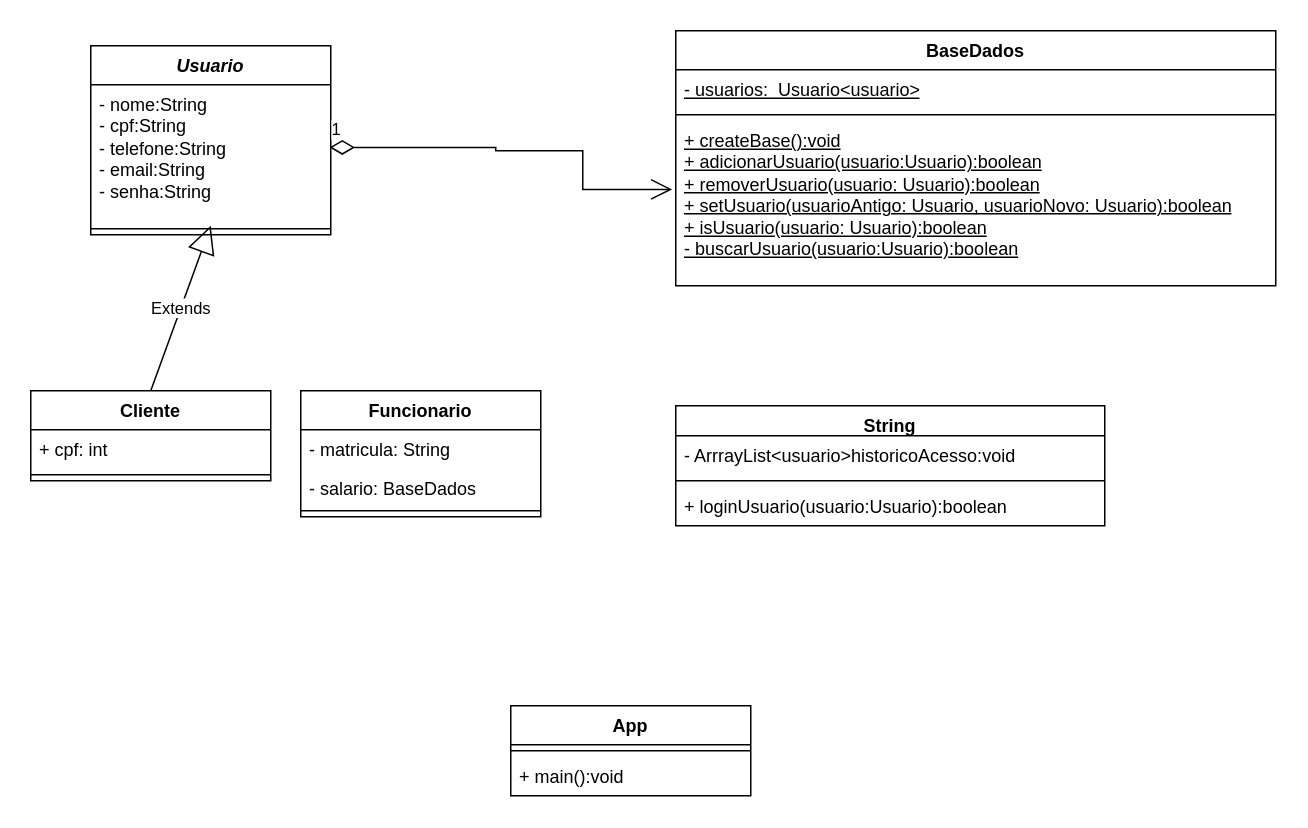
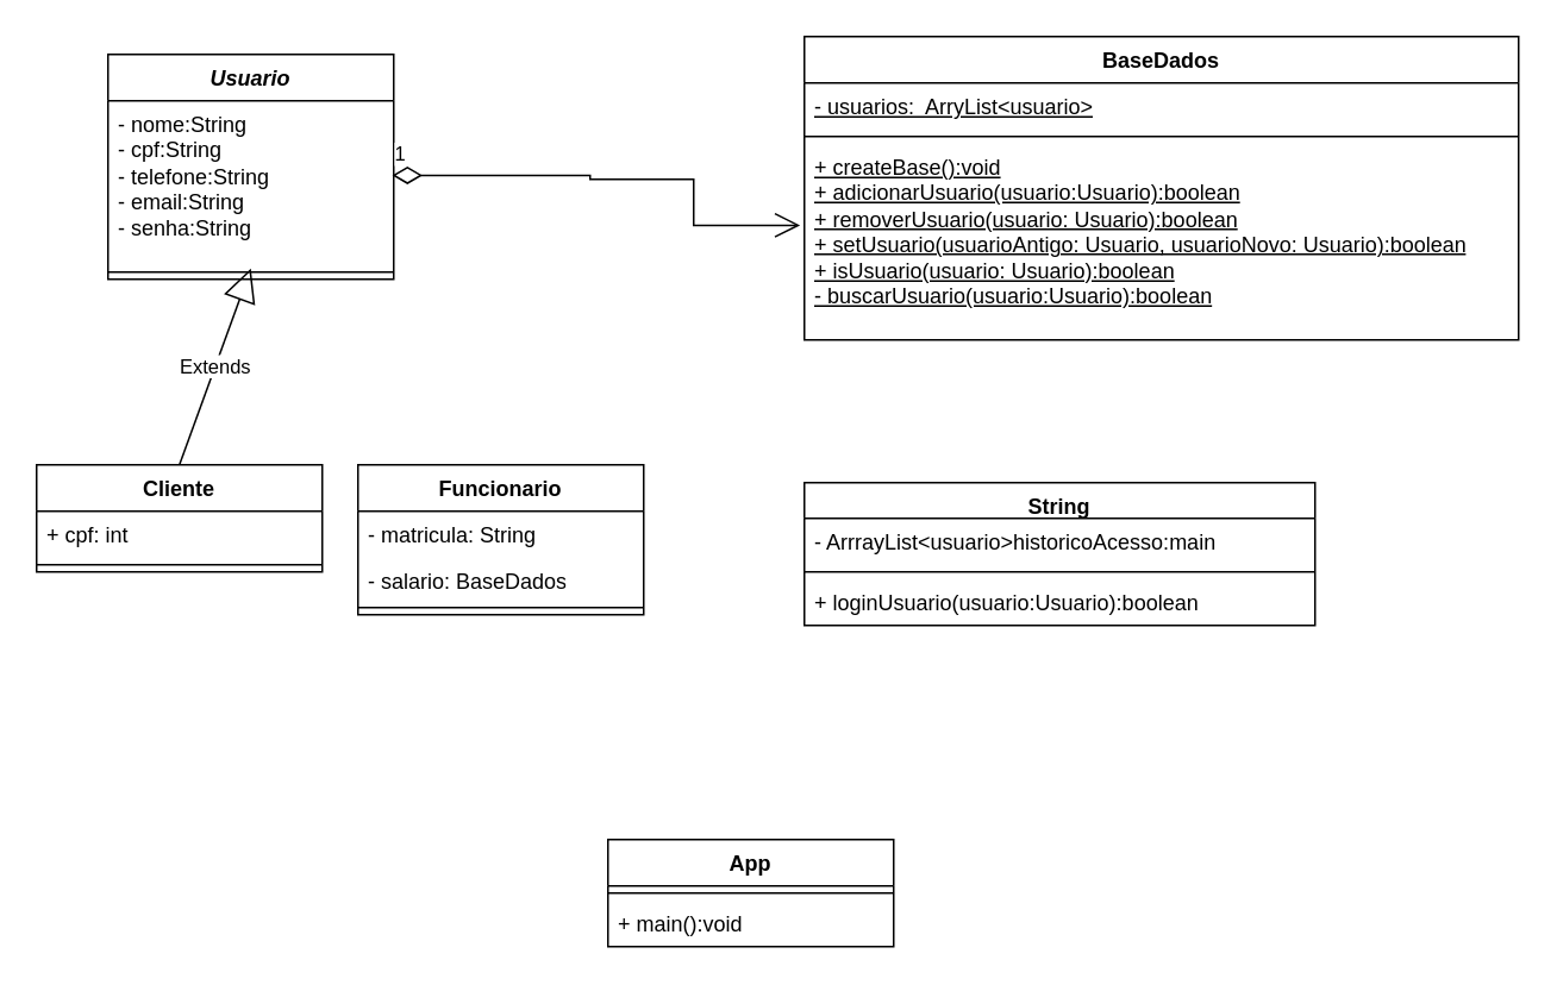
- <mxCell id="3" value="&lt;u&gt;- usuarios:&amp;nbsp; Usuario&amp;lt;usuario&amp;gt;&lt;/u&gt;" style="text;strokeColor=none;fillColor=none;align=left;verticalAlign=top;spacingLeft=4;spacingRight=4;overflow=hidden;rotatable=0;points=[[0,0.5],[1,0.5]];portConstraint=eastwest;whiteSpace=wrap;html=1;" parent="2" vertex="1"><mxGeometry y="26" width="400" height="26" as="geometry" /></mxCell>
+ <mxCell id="3" value="&lt;u&gt;- usuarios:&amp;nbsp; ArryList&amp;lt;usuario&amp;gt;&lt;/u&gt;" style="text;strokeColor=none;fillColor=none;align=left;verticalAlign=top;spacingLeft=4;spacingRight=4;overflow=hidden;rotatable=0;points=[[0,0.5],[1,0.5]];portConstraint=eastwest;whiteSpace=wrap;html=1;" parent="2" vertex="1"><mxGeometry y="26" width="400" height="26" as="geometry" /></mxCell>
- <mxCell id="22" value="- ArrrayList&amp;lt;usuario&amp;gt;historicoAcesso:void" style="text;strokeColor=none;fillColor=none;align=left;verticalAlign=top;spacingLeft=4;spacingRight=4;overflow=hidden;rotatable=0;points=[[0,0.5],[1,0.5]];portConstraint=eastwest;whiteSpace=wrap;html=1;" vertex="1" parent="21"><mxGeometry y="20" width="286" height="26" as="geometry" /></mxCell>
+ <mxCell id="22" value="- ArrrayList&amp;lt;usuario&amp;gt;historicoAcesso:main" style="text;strokeColor=none;fillColor=none;align=left;verticalAlign=top;spacingLeft=4;spacingRight=4;overflow=hidden;rotatable=0;points=[[0,0.5],[1,0.5]];portConstraint=eastwest;whiteSpace=wrap;html=1;" vertex="1" parent="21"><mxGeometry y="20" width="286" height="26" as="geometry" /></mxCell>
